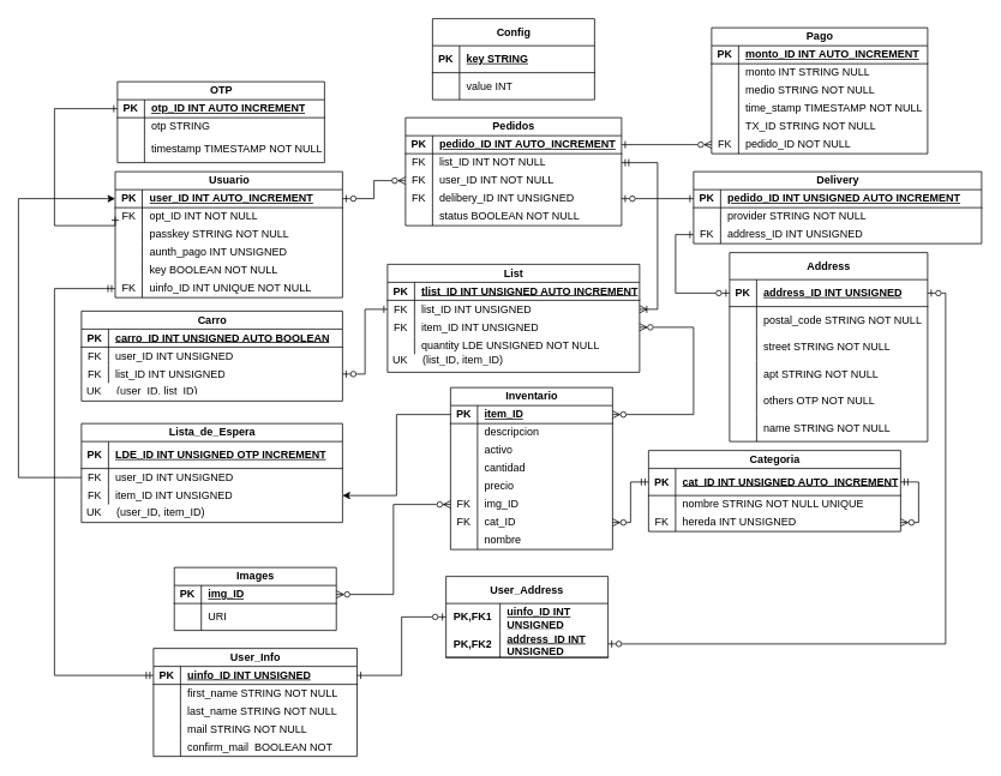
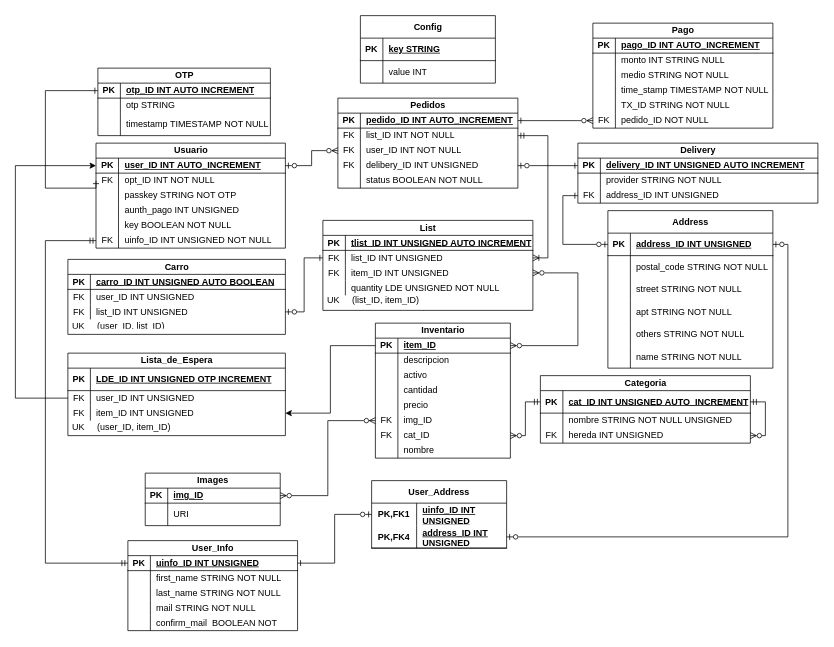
- <mxCell id="25" value="monto_ID INT&amp;nbsp;AUTO_INCREMENT" style="shape=partialRectangle;connectable=0;fillColor=none;top=0;left=0;bottom=0;right=0;align=left;spacingLeft=6;fontStyle=5;overflow=hidden;whiteSpace=wrap;html=1;" parent="23" vertex="1"><mxGeometry x="30" width="210" height="20" as="geometry"><mxRectangle width="210" height="20" as="alternateBounds" /></mxGeometry></mxCell>
+ <mxCell id="25" value="pago_ID INT&amp;nbsp;AUTO_INCREMENT" style="shape=partialRectangle;connectable=0;fillColor=none;top=0;left=0;bottom=0;right=0;align=left;spacingLeft=6;fontStyle=5;overflow=hidden;whiteSpace=wrap;html=1;" parent="23" vertex="1"><mxGeometry x="30" width="210" height="20" as="geometry"><mxRectangle width="210" height="20" as="alternateBounds" /></mxGeometry></mxCell>
- <mxCell id="142" value="pedido_ID INT UNSIGNED AUTO INCREMENT" style="shape=partialRectangle;connectable=0;fillColor=none;top=0;left=0;bottom=0;right=0;align=left;spacingLeft=6;fontStyle=5;overflow=hidden;whiteSpace=wrap;html=1;" parent="140" vertex="1"><mxGeometry x="30" width="290" height="20" as="geometry"><mxRectangle width="290" height="20" as="alternateBounds" /></mxGeometry></mxCell>
+ <mxCell id="142" value="delivery_ID INT UNSIGNED AUTO INCREMENT" style="shape=partialRectangle;connectable=0;fillColor=none;top=0;left=0;bottom=0;right=0;align=left;spacingLeft=6;fontStyle=5;overflow=hidden;whiteSpace=wrap;html=1;" parent="140" vertex="1"><mxGeometry x="30" width="290" height="20" as="geometry"><mxRectangle width="290" height="20" as="alternateBounds" /></mxGeometry></mxCell>
- <mxCell id="12" value="passkey STRING&amp;nbsp;NOT NULL" style="shape=partialRectangle;connectable=0;fillColor=none;top=0;left=0;bottom=0;right=0;align=left;spacingLeft=6;overflow=hidden;whiteSpace=wrap;html=1;" parent="10" vertex="1"><mxGeometry x="30" width="222.5" height="20" as="geometry"><mxRectangle width="222.5" height="20" as="alternateBounds" /></mxGeometry></mxCell>
+ <mxCell id="12" value="passkey STRING&amp;nbsp;NOT OTP" style="shape=partialRectangle;connectable=0;fillColor=none;top=0;left=0;bottom=0;right=0;align=left;spacingLeft=6;overflow=hidden;whiteSpace=wrap;html=1;" parent="10" vertex="1"><mxGeometry x="30" width="222.5" height="20" as="geometry"><mxRectangle width="222.5" height="20" as="alternateBounds" /></mxGeometry></mxCell>
- <mxCell id="21" value="uinfo_ID INT UNIQUE NOT NULL" style="shape=partialRectangle;connectable=0;fillColor=none;top=0;left=0;bottom=0;right=0;align=left;spacingLeft=6;overflow=hidden;whiteSpace=wrap;html=1;" parent="19" vertex="1"><mxGeometry x="30" width="222.5" height="20" as="geometry"><mxRectangle width="222.5" height="20" as="alternateBounds" /></mxGeometry></mxCell>
+ <mxCell id="21" value="uinfo_ID INT UNSIGNED NOT NULL" style="shape=partialRectangle;connectable=0;fillColor=none;top=0;left=0;bottom=0;right=0;align=left;spacingLeft=6;overflow=hidden;whiteSpace=wrap;html=1;" parent="19" vertex="1"><mxGeometry x="30" width="222.5" height="20" as="geometry"><mxRectangle width="222.5" height="20" as="alternateBounds" /></mxGeometry></mxCell>
- <mxCell id="135" value="others&amp;nbsp;OTP NOT NULL" style="shape=partialRectangle;connectable=0;fillColor=none;top=0;left=0;bottom=0;right=0;align=left;spacingLeft=6;overflow=hidden;whiteSpace=wrap;html=1;" parent="133" vertex="1"><mxGeometry x="30" width="190" height="30" as="geometry"><mxRectangle width="190" height="30" as="alternateBounds" /></mxGeometry></mxCell>
+ <mxCell id="135" value="others&amp;nbsp;STRING NOT NULL" style="shape=partialRectangle;connectable=0;fillColor=none;top=0;left=0;bottom=0;right=0;align=left;spacingLeft=6;overflow=hidden;whiteSpace=wrap;html=1;" parent="133" vertex="1"><mxGeometry x="30" width="190" height="30" as="geometry"><mxRectangle width="190" height="30" as="alternateBounds" /></mxGeometry></mxCell>
- <mxCell id="63" value="nombre STRING&amp;nbsp;NOT NULL UNIQUE" style="shape=partialRectangle;connectable=0;fillColor=none;top=0;left=0;bottom=0;right=0;align=left;spacingLeft=6;overflow=hidden;whiteSpace=wrap;html=1;" parent="61" vertex="1"><mxGeometry x="30" width="250" height="20" as="geometry"><mxRectangle width="250" height="20" as="alternateBounds" /></mxGeometry></mxCell>
+ <mxCell id="63" value="nombre STRING&amp;nbsp;NOT NULL UNSIGNED" style="shape=partialRectangle;connectable=0;fillColor=none;top=0;left=0;bottom=0;right=0;align=left;spacingLeft=6;overflow=hidden;whiteSpace=wrap;html=1;" parent="61" vertex="1"><mxGeometry x="30" width="250" height="20" as="geometry"><mxRectangle width="250" height="20" as="alternateBounds" /></mxGeometry></mxCell>
- <mxCell id="154" value="PK,FK2" style="shape=partialRectangle;connectable=0;fillColor=none;top=0;left=0;bottom=0;right=0;fontStyle=1;overflow=hidden;html=1;whiteSpace=wrap;" parent="153" vertex="1"><mxGeometry width="60" height="30" as="geometry"><mxRectangle width="60" height="30" as="alternateBounds" /></mxGeometry></mxCell>
+ <mxCell id="154" value="PK,FK4" style="shape=partialRectangle;connectable=0;fillColor=none;top=0;left=0;bottom=0;right=0;fontStyle=1;overflow=hidden;html=1;whiteSpace=wrap;" parent="153" vertex="1"><mxGeometry width="60" height="30" as="geometry"><mxRectangle width="60" height="30" as="alternateBounds" /></mxGeometry></mxCell>
